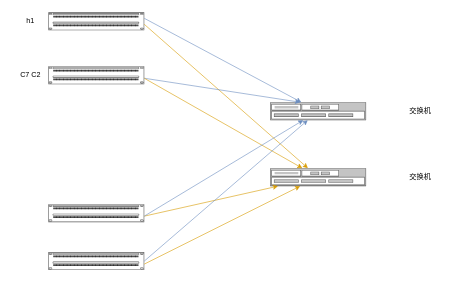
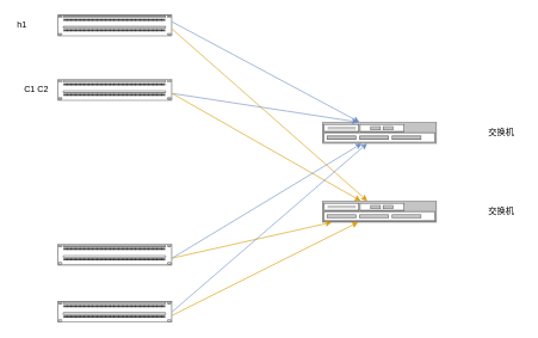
- <mxCell id="11" value="h1" style="text;html=1;align=center;verticalAlign=middle;resizable=0;points=[];autosize=1;strokeColor=none;fillColor=none;" vertex="1" parent="1"><mxGeometry x="30" y="20" width="40" height="30" as="geometry" /></mxCell>
+ <mxCell id="11" value="h1" style="text;html=1;align=center;verticalAlign=middle;resizable=0;points=[];autosize=1;strokeColor=none;fillColor=none;" vertex="1" parent="1"><mxGeometry x="10" y="20" width="40" height="30" as="geometry" /></mxCell>
- <mxCell id="6" value="C7 C2" style="text;html=1;align=center;verticalAlign=middle;resizable=0;points=[];autosize=1;strokeColor=none;fillColor=none;" parent="1" vertex="1"><mxGeometry y="110" width="60" height="30" as="geometry" x="20" /></mxCell>
+ <mxCell id="6" value="C1 C2" style="text;html=1;align=center;verticalAlign=middle;resizable=0;points=[];autosize=1;strokeColor=none;fillColor=none;" parent="1" vertex="1"><mxGeometry y="110" width="60" height="30" as="geometry" x="20" /></mxCell>
